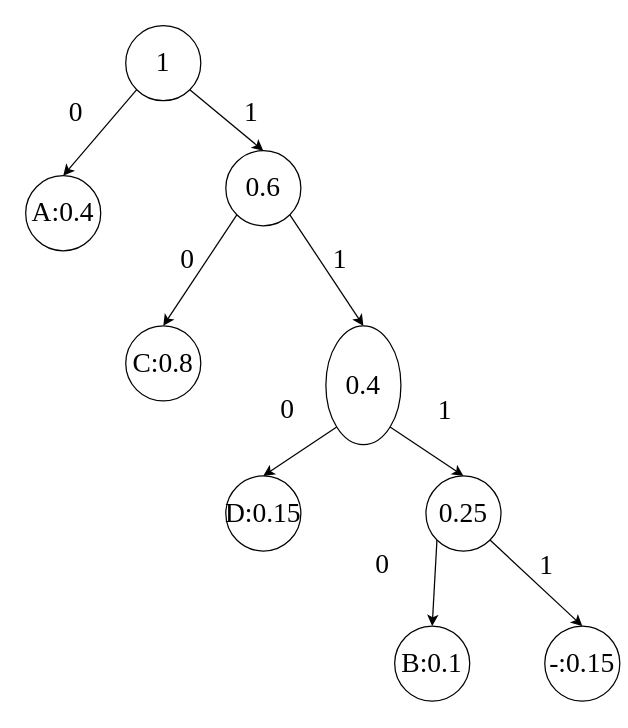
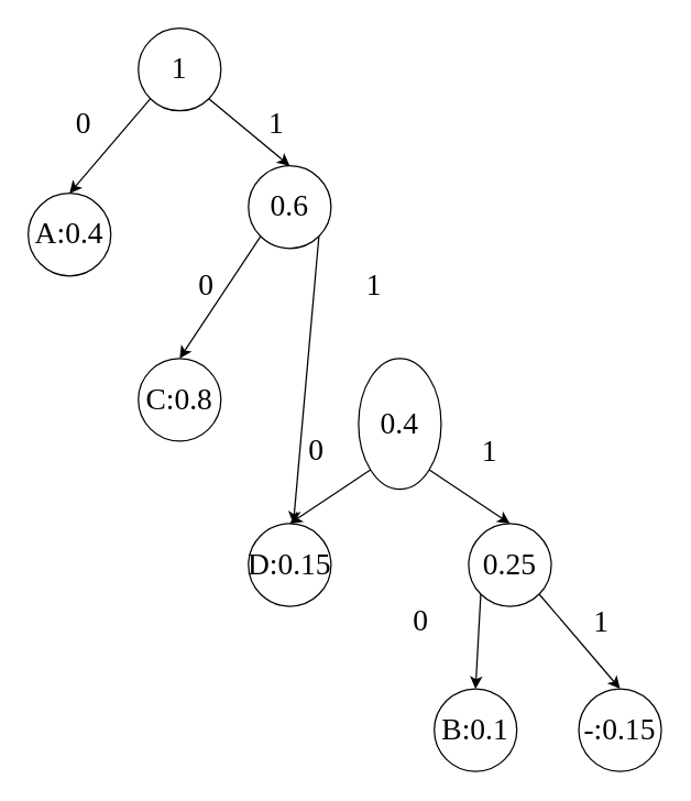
- <mxCell id="14" style="edgeStyle=none;rounded=0;orthogonalLoop=1;jettySize=auto;html=1;exitX=1;exitY=1;exitDx=0;exitDy=0;entryX=0.5;entryY=0;entryDx=0;entryDy=0;fontFamily=Times New Roman;fontSize=22;" edge="1" parent="1" source="15" target="12"><mxGeometry relative="1" as="geometry" /></mxCell>
+ <mxCell id="14" style="edgeStyle=none;rounded=0;orthogonalLoop=1;jettySize=auto;html=1;exitX=1;exitY=1;exitDx=0;exitDy=0;fontFamily=Times New Roman;fontSize=22;" edge="1" parent="1" source="15" target="5"><mxGeometry relative="1" as="geometry" /></mxCell>
- <mxCell id="6" value="&lt;font face=&quot;Times New Roman&quot; style=&quot;font-size: 22px;&quot;&gt;-:0.15&lt;/font&gt;" style="ellipse;whiteSpace=wrap;html=1;aspect=fixed;" vertex="1" parent="1"><mxGeometry x="435" y="500" width="60" height="60" as="geometry" /></mxCell>
+ <mxCell id="6" value="&lt;font face=&quot;Times New Roman&quot; style=&quot;font-size: 22px;&quot;&gt;-:0.15&lt;/font&gt;" style="ellipse;whiteSpace=wrap;html=1;aspect=fixed;" vertex="1" parent="1"><mxGeometry x="420" y="500" width="60" height="60" as="geometry" /></mxCell>
